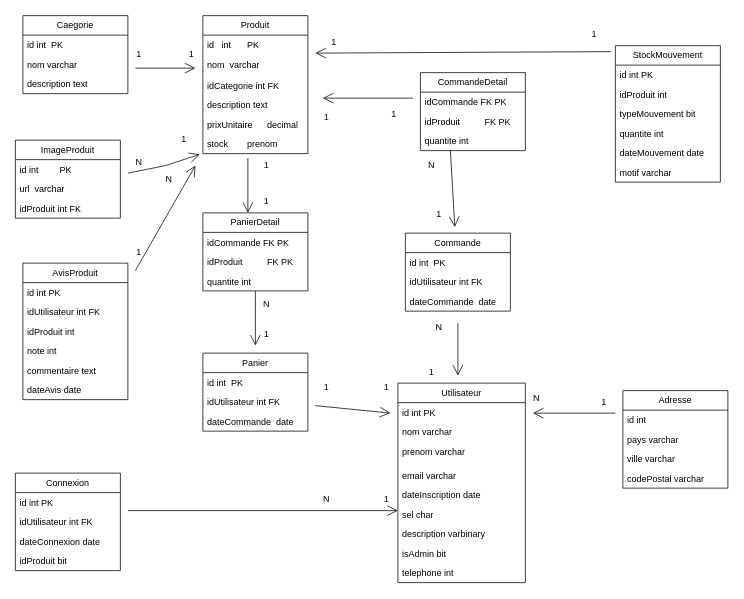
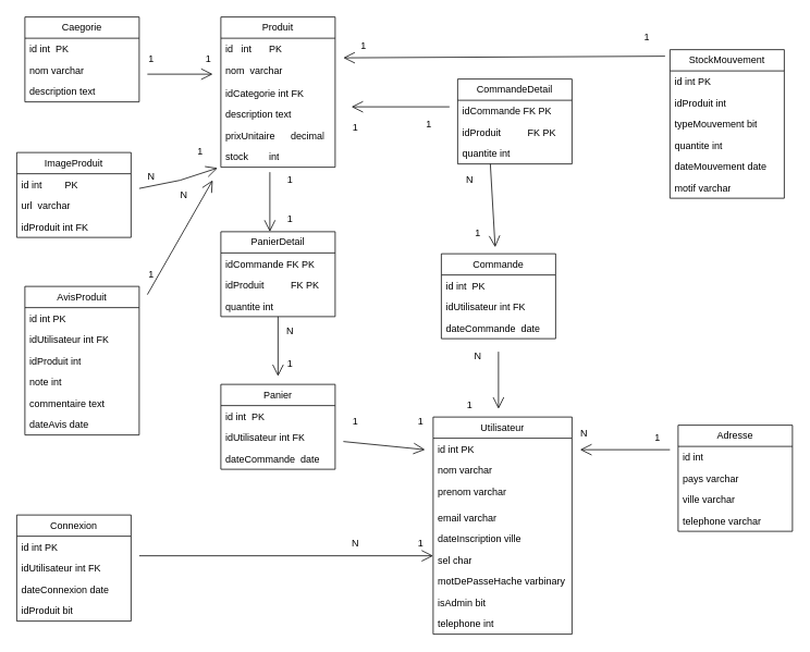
- <mxCell id="8" value="stock&lt;span style=&quot;white-space: pre;&quot;&gt;&#09;&lt;/span&gt;prenom" style="text;strokeColor=none;fillColor=none;align=left;verticalAlign=top;spacingLeft=4;spacingRight=4;overflow=hidden;rotatable=0;points=[[0,0.5],[1,0.5]];portConstraint=eastwest;whiteSpace=wrap;html=1;" vertex="1" parent="2"><mxGeometry y="158" width="140" height="26" as="geometry" /></mxCell>
+ <mxCell id="8" value="stock&lt;span style=&quot;white-space: pre;&quot;&gt;&#09;&lt;/span&gt;int" style="text;strokeColor=none;fillColor=none;align=left;verticalAlign=top;spacingLeft=4;spacingRight=4;overflow=hidden;rotatable=0;points=[[0,0.5],[1,0.5]];portConstraint=eastwest;whiteSpace=wrap;html=1;" vertex="1" parent="2"><mxGeometry y="158" width="140" height="26" as="geometry" /></mxCell>
- <mxCell id="78" value="codePostal varchar" style="text;strokeColor=none;fillColor=none;align=left;verticalAlign=top;spacingLeft=4;spacingRight=4;overflow=hidden;rotatable=0;points=[[0,0.5],[1,0.5]];portConstraint=eastwest;whiteSpace=wrap;html=1;" vertex="1" parent="74"><mxGeometry y="104" width="140" height="26" as="geometry" /></mxCell>
+ <mxCell id="78" value="telephone varchar" style="text;strokeColor=none;fillColor=none;align=left;verticalAlign=top;spacingLeft=4;spacingRight=4;overflow=hidden;rotatable=0;points=[[0,0.5],[1,0.5]];portConstraint=eastwest;whiteSpace=wrap;html=1;" vertex="1" parent="74"><mxGeometry y="104" width="140" height="26" as="geometry" /></mxCell>
- <mxCell id="14" value="dateInscription date" style="text;strokeColor=none;fillColor=none;align=left;verticalAlign=top;spacingLeft=4;spacingRight=4;overflow=hidden;rotatable=0;points=[[0,0.5],[1,0.5]];portConstraint=eastwest;whiteSpace=wrap;html=1;" vertex="1" parent="9"><mxGeometry y="136" width="170" height="26" as="geometry" /></mxCell>
+ <mxCell id="14" value="dateInscription ville" style="text;strokeColor=none;fillColor=none;align=left;verticalAlign=top;spacingLeft=4;spacingRight=4;overflow=hidden;rotatable=0;points=[[0,0.5],[1,0.5]];portConstraint=eastwest;whiteSpace=wrap;html=1;" vertex="1" parent="9"><mxGeometry y="136" width="170" height="26" as="geometry" /></mxCell>
- <mxCell id="16" value="description varbinary" style="text;strokeColor=none;fillColor=none;align=left;verticalAlign=top;spacingLeft=4;spacingRight=4;overflow=hidden;rotatable=0;points=[[0,0.5],[1,0.5]];portConstraint=eastwest;whiteSpace=wrap;html=1;" vertex="1" parent="9"><mxGeometry y="188" width="170" height="26" as="geometry" /></mxCell>
+ <mxCell id="16" value="motDePasseHache varbinary" style="text;strokeColor=none;fillColor=none;align=left;verticalAlign=top;spacingLeft=4;spacingRight=4;overflow=hidden;rotatable=0;points=[[0,0.5],[1,0.5]];portConstraint=eastwest;whiteSpace=wrap;html=1;" vertex="1" parent="9"><mxGeometry y="188" width="170" height="26" as="geometry" /></mxCell>
